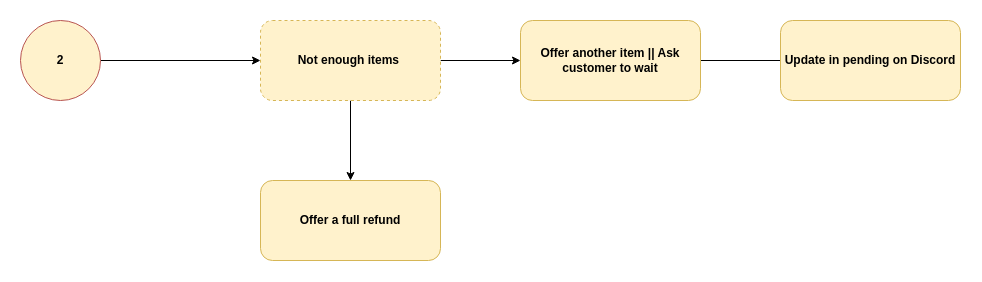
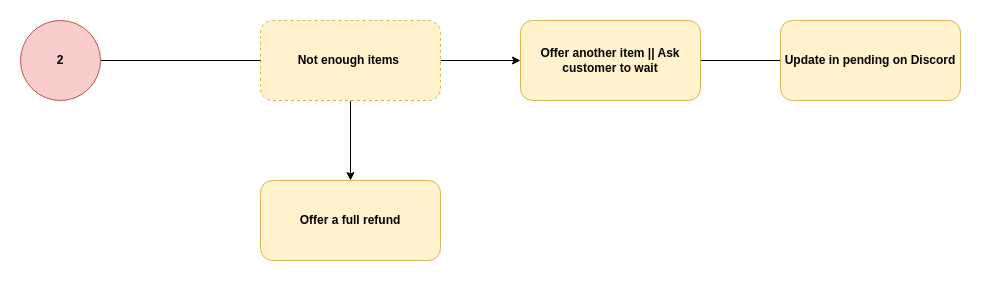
- <mxCell id="10" value="2" style="ellipse;whiteSpace=wrap;html=1;aspect=fixed;fontStyle=1;rounded=1;shadow=0;glass=0;strokeColor=#b85450;strokeWidth=1;align=center;verticalAlign=middle;fontFamily=Helvetica;fontSize=12;fillColor=#fff2cc;" parent="1" vertex="1"><mxGeometry x="20" y="20" width="80" height="80" as="geometry" /></mxCell>
+ <mxCell id="10" value="2" style="ellipse;whiteSpace=wrap;html=1;aspect=fixed;fontStyle=1;rounded=1;shadow=0;glass=0;strokeColor=#b85450;strokeWidth=1;align=center;verticalAlign=middle;fontFamily=Helvetica;fontSize=12;fillColor=#f8cecc;" parent="1" vertex="1"><mxGeometry x="20" y="20" width="80" height="80" as="geometry" /></mxCell>
- <mxCell id="9" style="edgeStyle=orthogonalEdgeStyle;rounded=0;orthogonalLoop=1;jettySize=auto;html=1;" parent="1" source="10" target="4" edge="1"><mxGeometry relative="1" as="geometry"><mxPoint x="210" y="60" as="sourcePoint" /></mxGeometry></mxCell>
+ <mxCell id="9" style="edgeStyle=orthogonalEdgeStyle;rounded=0;orthogonalLoop=1;jettySize=auto;html=1;endArrow=none;" parent="1" source="10" target="4" edge="1"><mxGeometry relative="1" as="geometry"><mxPoint x="210" y="60" as="sourcePoint" /></mxGeometry></mxCell>
